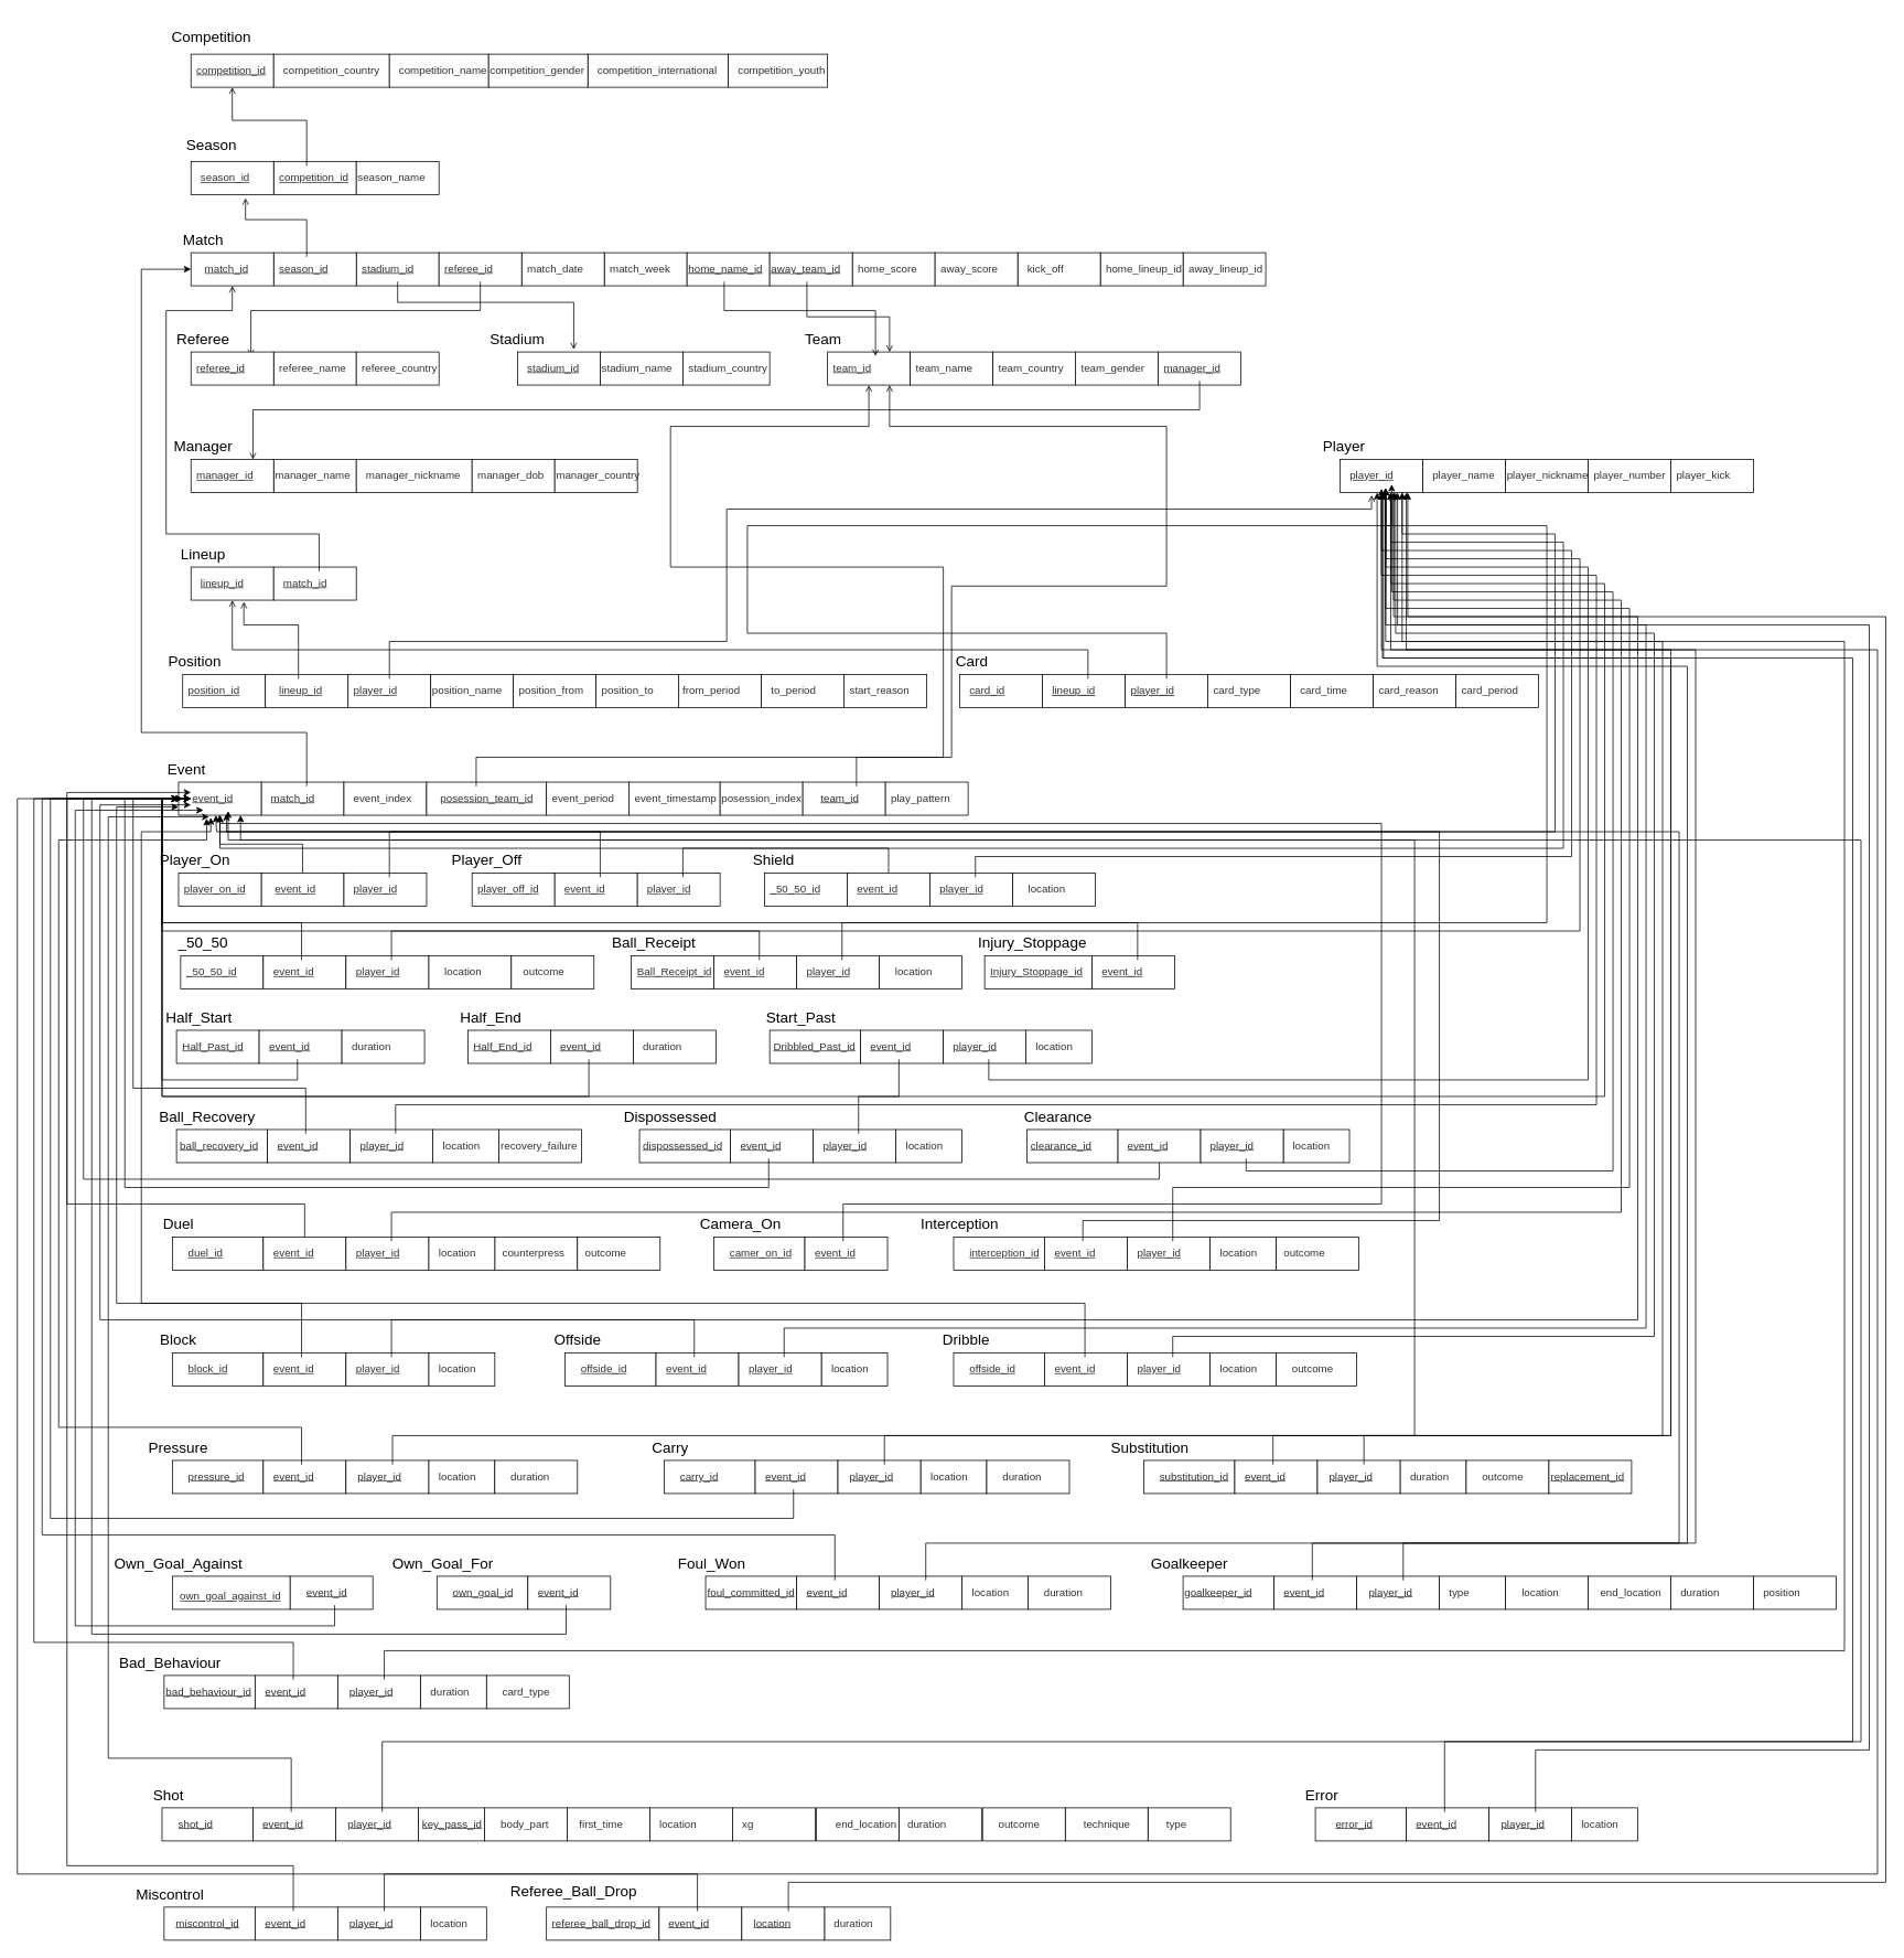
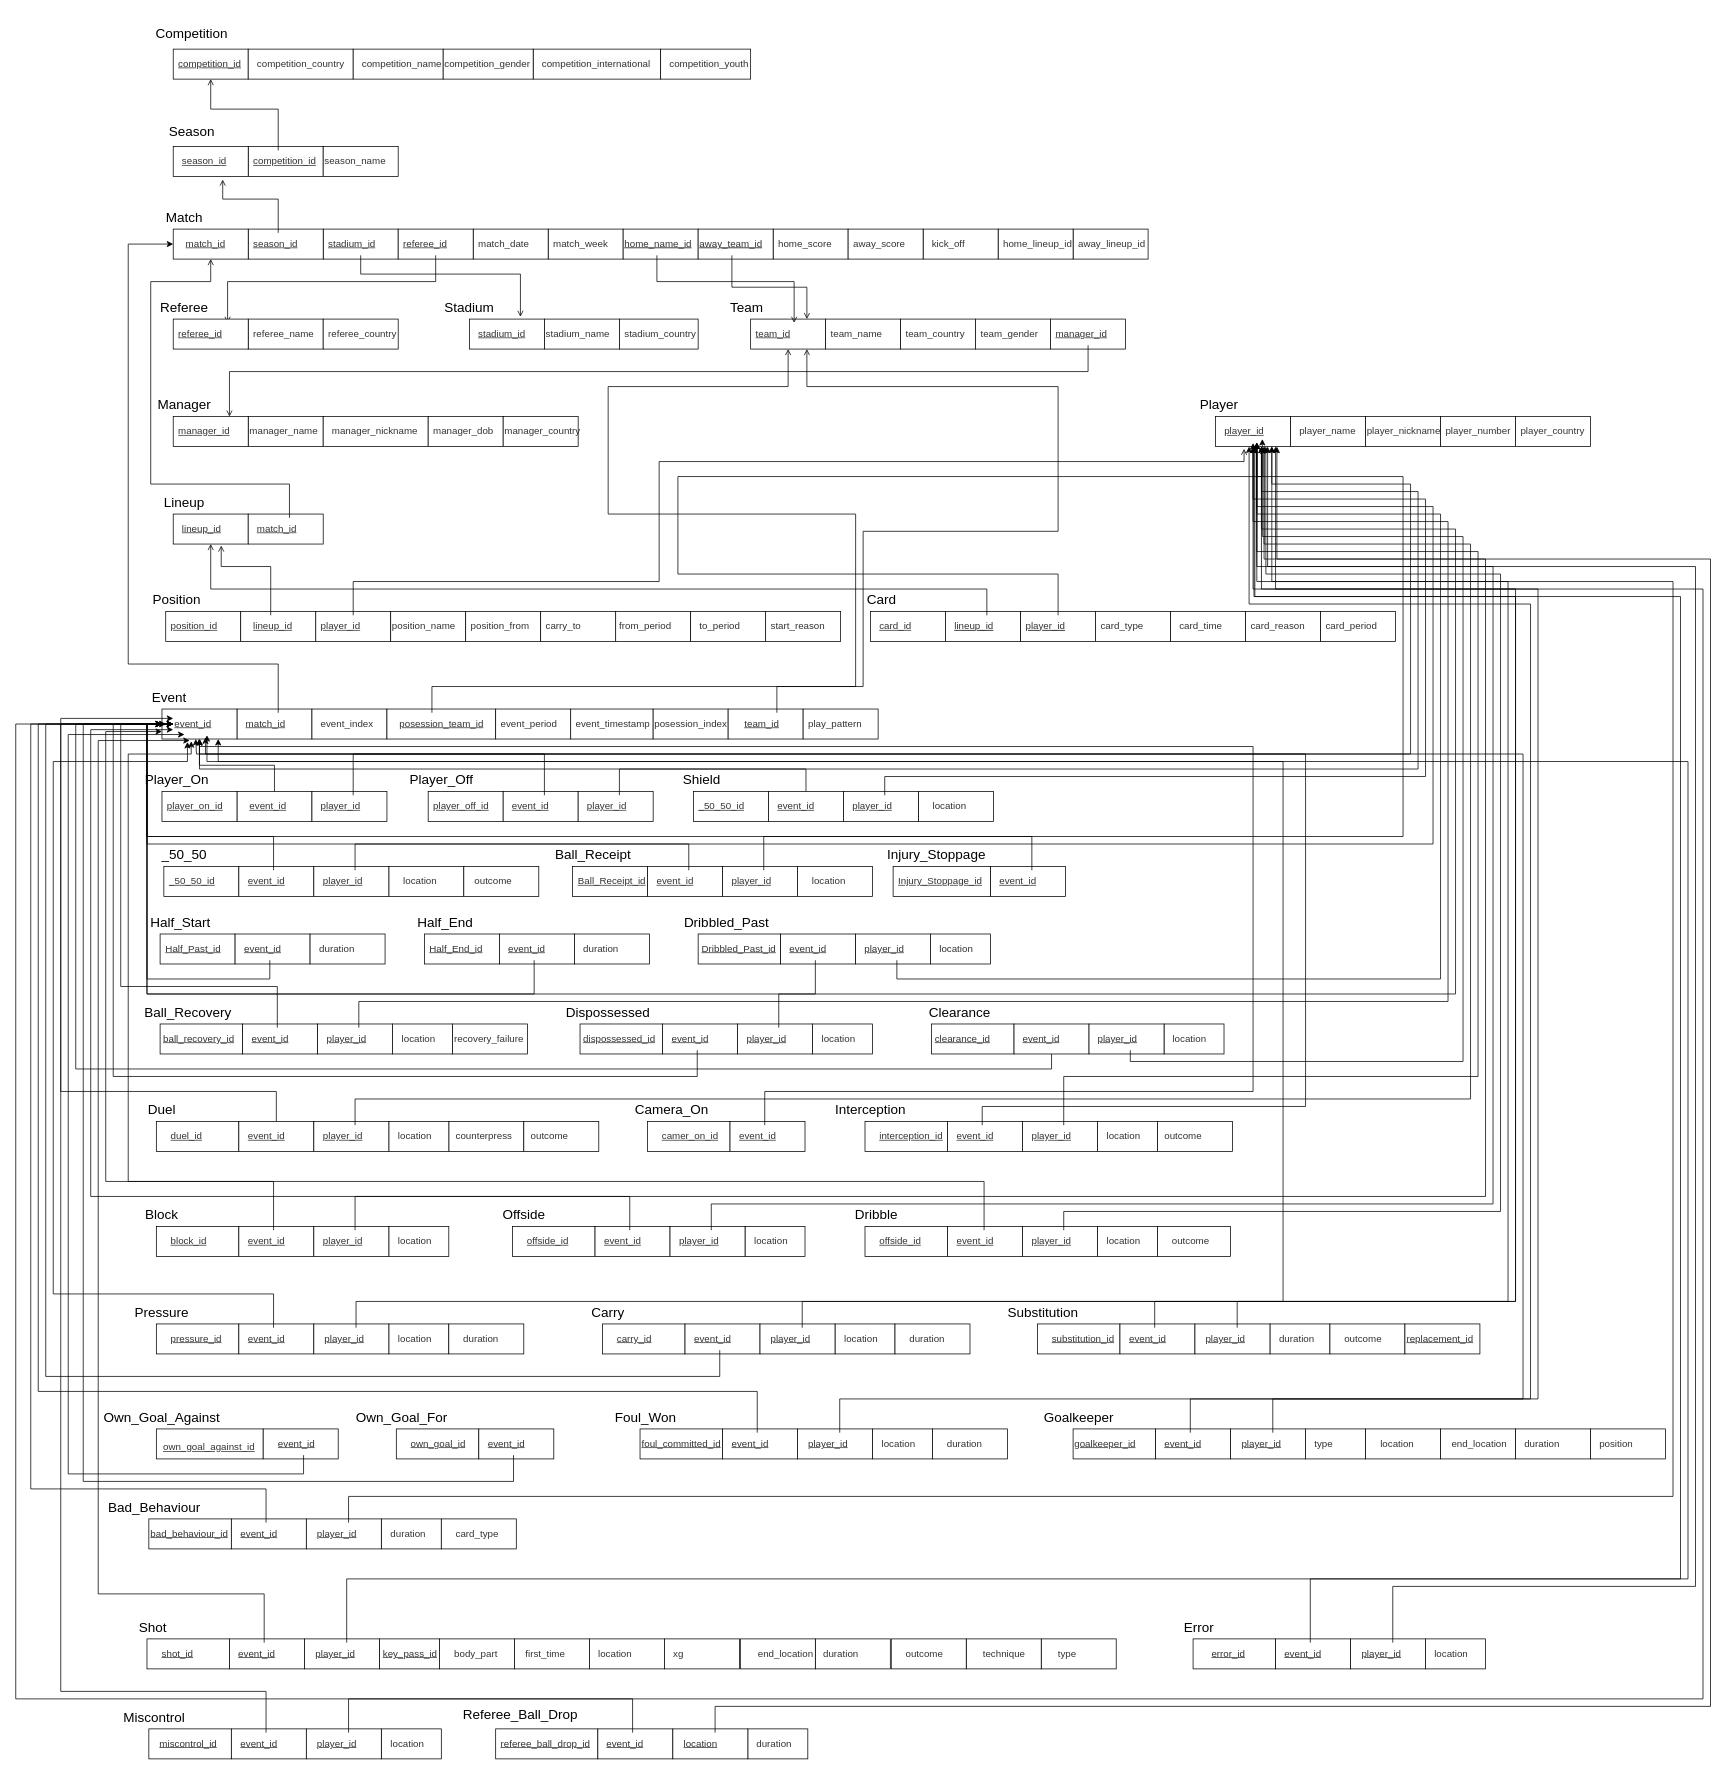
- <mxCell id="103" value="&lt;div style=&quot;text-align: center;&quot;&gt;&lt;font color=&quot;#333333&quot;&gt;&lt;span style=&quot;font-size: 13px;&quot;&gt;player_kick&lt;/span&gt;&lt;/font&gt;&lt;/div&gt;" style="text;whiteSpace=wrap;html=1;" parent="1" vertex="1"><mxGeometry x="2025" y="560" width="90" height="30" as="geometry" /></mxCell>
+ <mxCell id="103" value="&lt;div style=&quot;text-align: center;&quot;&gt;&lt;font color=&quot;#333333&quot;&gt;&lt;span style=&quot;font-size: 13px;&quot;&gt;player_country&lt;/span&gt;&lt;/font&gt;&lt;/div&gt;" style="text;whiteSpace=wrap;html=1;" parent="1" vertex="1"><mxGeometry x="2025" y="560" width="90" height="30" as="geometry" /></mxCell>
- <mxCell id="120" value="&lt;div style=&quot;text-align: center;&quot;&gt;&lt;font color=&quot;#333333&quot;&gt;&lt;span style=&quot;font-size: 13px;&quot;&gt;position_to&lt;/span&gt;&lt;/font&gt;&lt;/div&gt;" style="text;whiteSpace=wrap;html=1;" parent="1" vertex="1"><mxGeometry x="725" y="820" width="90" height="30" as="geometry" /></mxCell>
+ <mxCell id="120" value="&lt;div style=&quot;text-align: center;&quot;&gt;&lt;font color=&quot;#333333&quot;&gt;&lt;span style=&quot;font-size: 13px;&quot;&gt;carry_to&lt;/span&gt;&lt;/font&gt;&lt;/div&gt;" style="text;whiteSpace=wrap;html=1;" parent="1" vertex="1"><mxGeometry x="725" y="820" width="90" height="30" as="geometry" /></mxCell>
- <mxCell id="254" value="&lt;span style=&quot;font-size: 18px;&quot;&gt;Start_Past&lt;/span&gt;" style="text;html=1;align=center;verticalAlign=middle;whiteSpace=wrap;rounded=0;" parent="1" vertex="1"><mxGeometry x="912.5" y="1205" width="110" height="50" as="geometry" /></mxCell>
+ <mxCell id="254" value="&lt;span style=&quot;font-size: 18px;&quot;&gt;Dribbled_Past&lt;/span&gt;" style="text;html=1;align=center;verticalAlign=middle;whiteSpace=wrap;rounded=0;" parent="1" vertex="1"><mxGeometry x="912.5" y="1205" width="110" height="50" as="geometry" /></mxCell>
